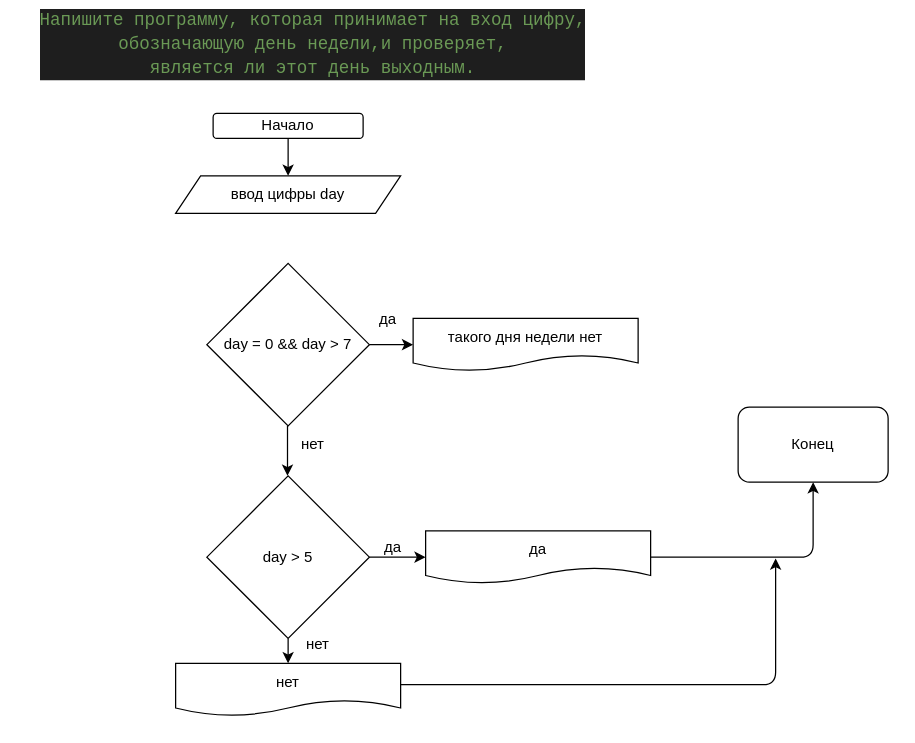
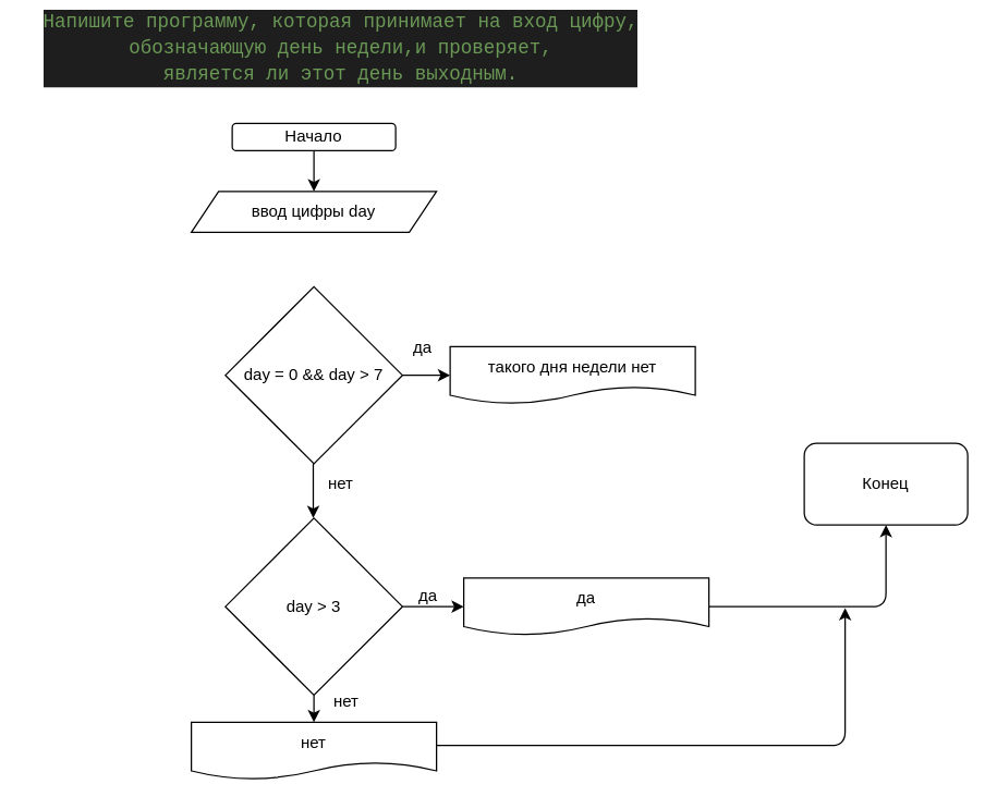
- <mxCell id="14" value="day &amp;gt; 5" style="rhombus;whiteSpace=wrap;html=1;" vertex="1" parent="1"><mxGeometry x="165" y="380" width="130" height="130" as="geometry" /></mxCell>
+ <mxCell id="14" value="day &amp;gt; 3" style="rhombus;whiteSpace=wrap;html=1;" vertex="1" parent="1"><mxGeometry x="165" y="380" width="130" height="130" as="geometry" /></mxCell>
